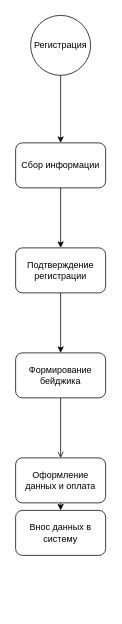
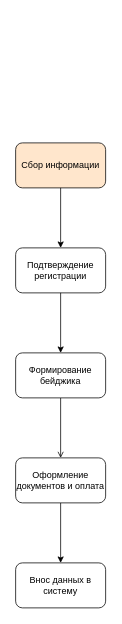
- <mxCell id="2" value="Регистрация" style="ellipse;whiteSpace=wrap;html=1;aspect=fixed;" parent="1" vertex="1"><mxGeometry x="40" y="20" width="80" height="80" as="geometry" /></mxCell>
- <mxCell id="10" value="" style="endArrow=classic;html=1;rounded=0;entryX=0.5;entryY=0;entryDx=0;entryDy=0;exitX=0.5;exitY=1;exitDx=0;exitDy=0;" parent="1" source="2" target="3" edge="1"><mxGeometry width="50" height="50" relative="1" as="geometry"><mxPoint x="55" y="170" as="sourcePoint" /><mxPoint x="105" y="120" as="targetPoint" /></mxGeometry></mxCell>
- <mxCell id="3" value="Сбор информации " style="rounded=1;whiteSpace=wrap;html=1;" parent="1" vertex="1"><mxGeometry x="20" y="190" width="120" height="60" as="geometry" /></mxCell>
+ <mxCell id="3" value="Сбор информации " style="rounded=1;whiteSpace=wrap;html=1;fillColor=#ffe6cc;" parent="1" vertex="1"><mxGeometry x="20" y="190" width="120" height="60" as="geometry" /></mxCell>
- <mxCell id="9" value="Оформление данных и оплата" style="rounded=1;whiteSpace=wrap;html=1;" parent="1" vertex="1"><mxGeometry x="20" y="610" width="120" height="60" as="geometry" /></mxCell>
+ <mxCell id="9" value="Оформление документов и оплата" style="rounded=1;whiteSpace=wrap;html=1;" parent="1" vertex="1"><mxGeometry x="20" y="610" width="120" height="60" as="geometry" /></mxCell>
- <mxCell id="12" value="Внос данных в систему" style="rounded=1;whiteSpace=wrap;html=1;" parent="1" vertex="1"><mxGeometry x="20" y="680" width="120" height="60" as="geometry" /></mxCell>
+ <mxCell id="12" value="Внос данных в систему" style="rounded=1;whiteSpace=wrap;html=1;" parent="1" vertex="1"><mxGeometry x="20" y="750" width="120" height="60" as="geometry" /></mxCell>
